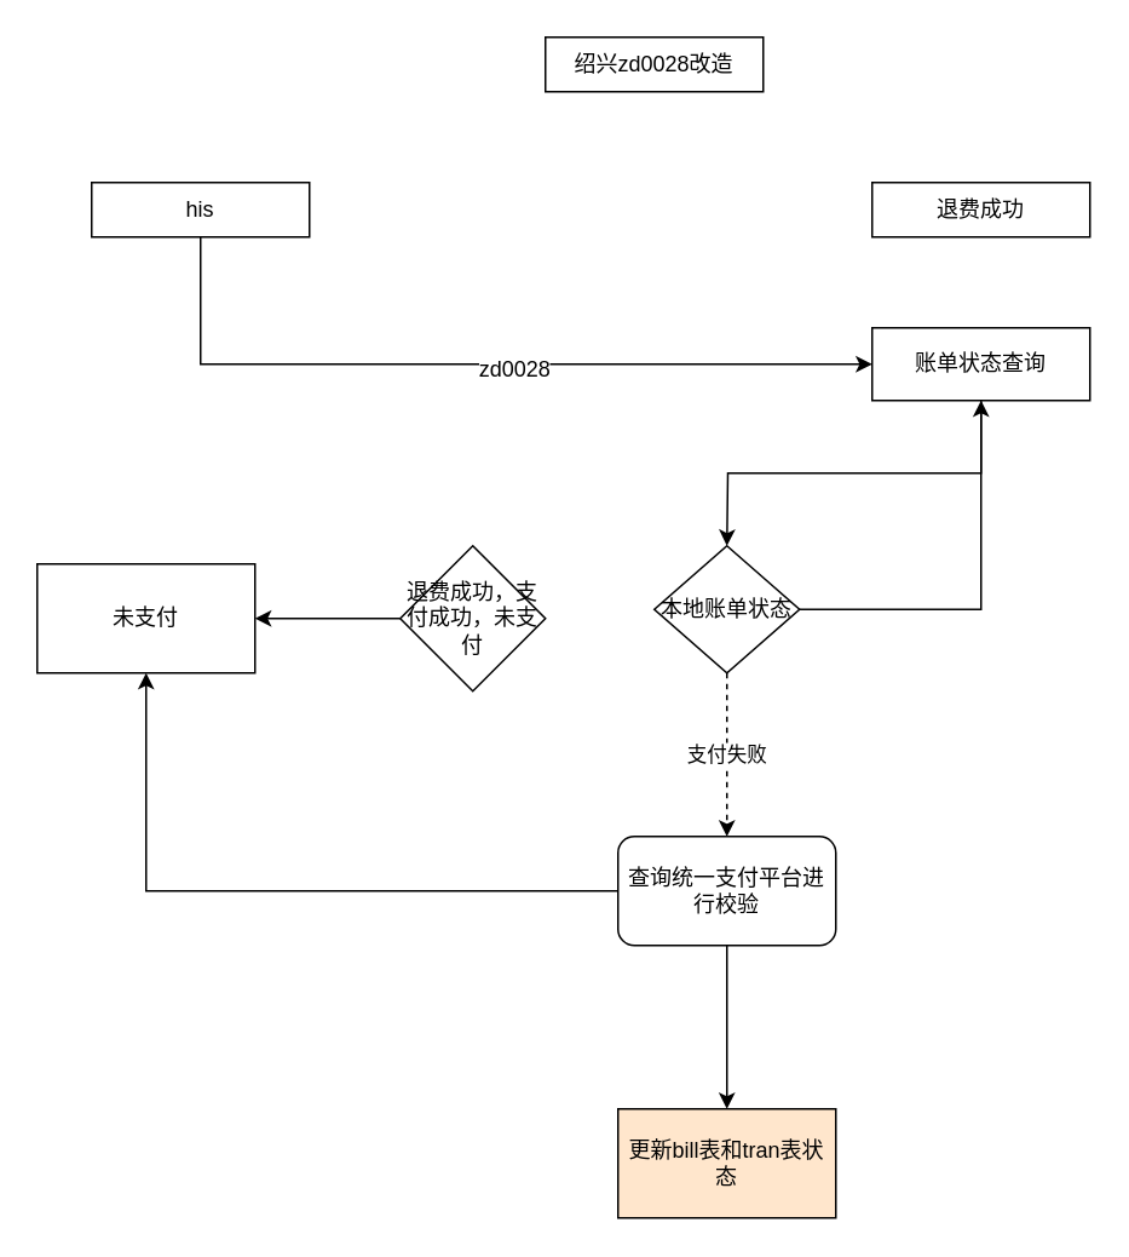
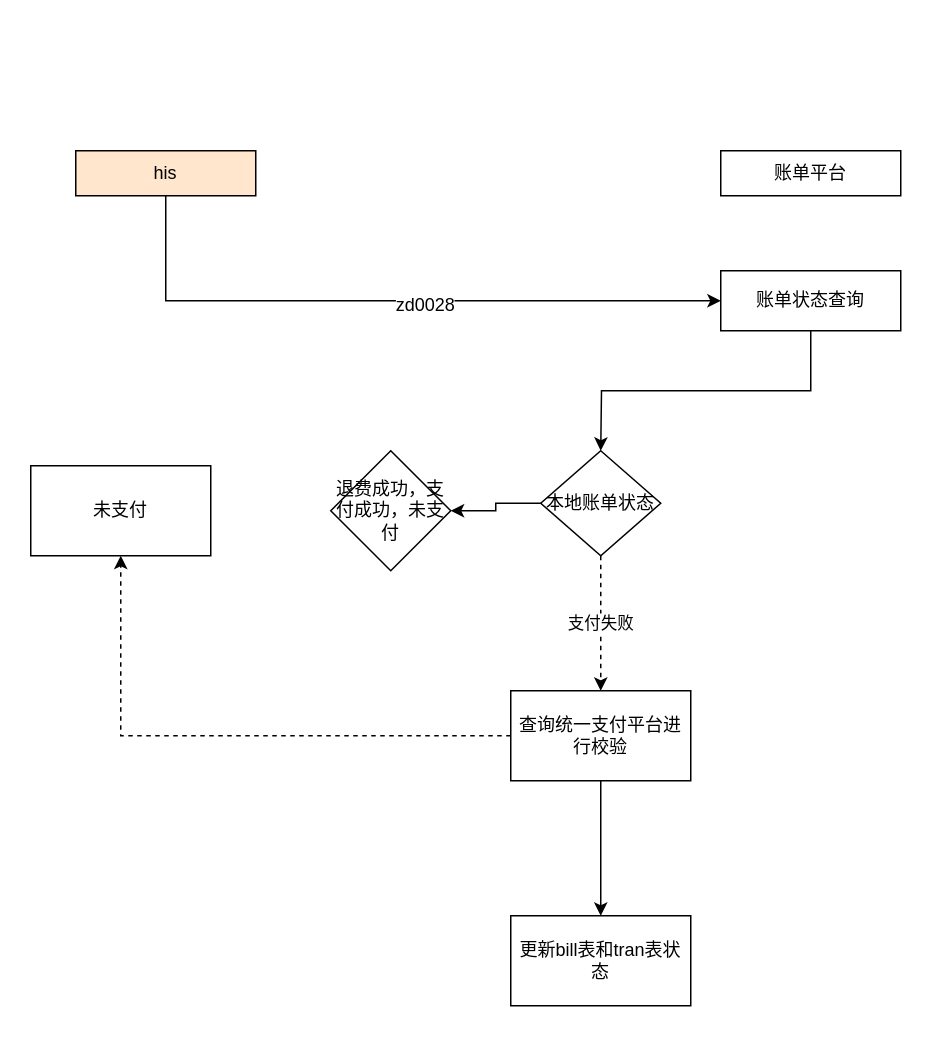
- <mxCell id="2" value="绍兴zd0028改造" style="rounded=0;whiteSpace=wrap;html=1;" vertex="1" parent="1"><mxGeometry x="300" y="20" width="120" height="30" as="geometry" /></mxCell>
- <mxCell id="5" value="his" style="rounded=0;whiteSpace=wrap;html=1;" vertex="1" parent="1"><mxGeometry x="50" y="100" width="120" height="30" as="geometry" /></mxCell>
+ <mxCell id="5" value="his" style="rounded=0;whiteSpace=wrap;html=1;fillColor=#ffe6cc;" vertex="1" parent="1"><mxGeometry x="50" y="100" width="120" height="30" as="geometry" /></mxCell>
- <mxCell id="6" value="退费成功" style="rounded=0;whiteSpace=wrap;html=1;" vertex="1" parent="1"><mxGeometry x="480" y="100" width="120" height="30" as="geometry" /></mxCell>
+ <mxCell id="6" value="账单平台" style="rounded=0;whiteSpace=wrap;html=1;" vertex="1" parent="1"><mxGeometry x="480" y="100" width="120" height="30" as="geometry" /></mxCell>
- <mxCell id="11" style="edgeStyle=orthogonalEdgeStyle;rounded=0;orthogonalLoop=1;jettySize=auto;html=1;" edge="1" parent="1" source="12" target="8"><mxGeometry relative="1" as="geometry" /></mxCell>
+ <mxCell id="11" style="edgeStyle=orthogonalEdgeStyle;rounded=0;orthogonalLoop=1;jettySize=auto;html=1;entryX=1;entryY=0.5;entryDx=0;entryDy=0;" edge="1" parent="1" source="12" target="14"><mxGeometry relative="1" as="geometry" /></mxCell>
- <mxCell id="13" style="edgeStyle=orthogonalEdgeStyle;rounded=0;orthogonalLoop=1;jettySize=auto;html=1;entryX=1;entryY=0.5;entryDx=0;entryDy=0;" edge="1" parent="1" source="14" target="9"><mxGeometry relative="1" as="geometry" /></mxCell>
- <mxCell id="15" style="edgeStyle=orthogonalEdgeStyle;rounded=0;orthogonalLoop=1;jettySize=auto;html=1;entryX=0.5;entryY=1;entryDx=0;entryDy=0;" edge="1" parent="1" source="17" target="9"><mxGeometry relative="1" as="geometry" /></mxCell>
+ <mxCell id="15" style="edgeStyle=orthogonalEdgeStyle;rounded=0;orthogonalLoop=1;jettySize=auto;html=1;entryX=0.5;entryY=1;entryDx=0;entryDy=0;dashed=1;" edge="1" parent="1" source="17" target="9"><mxGeometry relative="1" as="geometry" /></mxCell>
- <mxCell id="17" value="查询统一支付平台进行校验" style="whiteSpace=wrap;html=1;rounded=1;" vertex="1" parent="1"><mxGeometry x="340" y="460" width="120" height="60" as="geometry" /></mxCell>
+ <mxCell id="17" value="查询统一支付平台进行校验" style="rounded=0;whiteSpace=wrap;html=1;" vertex="1" parent="1"><mxGeometry x="340" y="460" width="120" height="60" as="geometry" /></mxCell>
- <mxCell id="18" value="更新bill表和tran表状态" style="rounded=0;whiteSpace=wrap;html=1;fillColor=#ffe6cc;" vertex="1" parent="1"><mxGeometry x="340" y="610" width="120" height="60" as="geometry" /></mxCell>
+ <mxCell id="18" value="更新bill表和tran表状态" style="rounded=0;whiteSpace=wrap;html=1;" vertex="1" parent="1"><mxGeometry x="340" y="610" width="120" height="60" as="geometry" /></mxCell>
